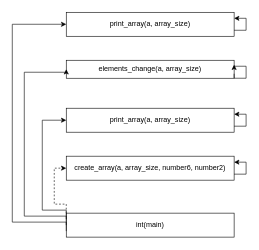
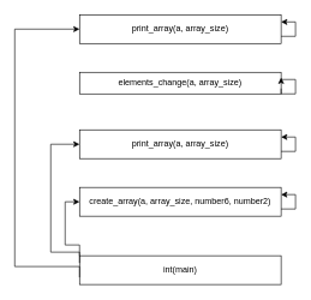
- <mxCell id="2" style="edgeStyle=orthogonalEdgeStyle;rounded=0;orthogonalLoop=1;jettySize=auto;html=1;exitX=0;exitY=0;exitDx=0;exitDy=0;entryX=0;entryY=0.5;entryDx=0;entryDy=0;dashed=1;" edge="1" parent="1" source="3" target="4"><mxGeometry relative="1" as="geometry"><Array as="points"><mxPoint x="90" y="340" /><mxPoint x="90" y="280" /></Array></mxGeometry></mxCell>
+ <mxCell id="2" style="edgeStyle=orthogonalEdgeStyle;rounded=0;orthogonalLoop=1;jettySize=auto;html=1;exitX=0;exitY=0;exitDx=0;exitDy=0;entryX=0;entryY=0.5;entryDx=0;entryDy=0;" edge="1" parent="1" source="3" target="4"><mxGeometry relative="1" as="geometry"><Array as="points"><mxPoint x="90" y="340" /><mxPoint x="90" y="280" /></Array></mxGeometry></mxCell>
- <mxCell id="9" style="edgeStyle=orthogonalEdgeStyle;rounded=0;orthogonalLoop=1;jettySize=auto;html=1;exitX=0;exitY=0.5;exitDx=0;exitDy=0;entryX=0;entryY=0.5;entryDx=0;entryDy=0;" edge="1" parent="1" source="3" target="6"><mxGeometry relative="1" as="geometry"><mxPoint x="120" y="370" as="sourcePoint" /><mxPoint x="120" y="50" as="targetPoint" /><Array as="points"><mxPoint x="40" y="360" /><mxPoint x="40" y="120" /></Array></mxGeometry></mxCell>
